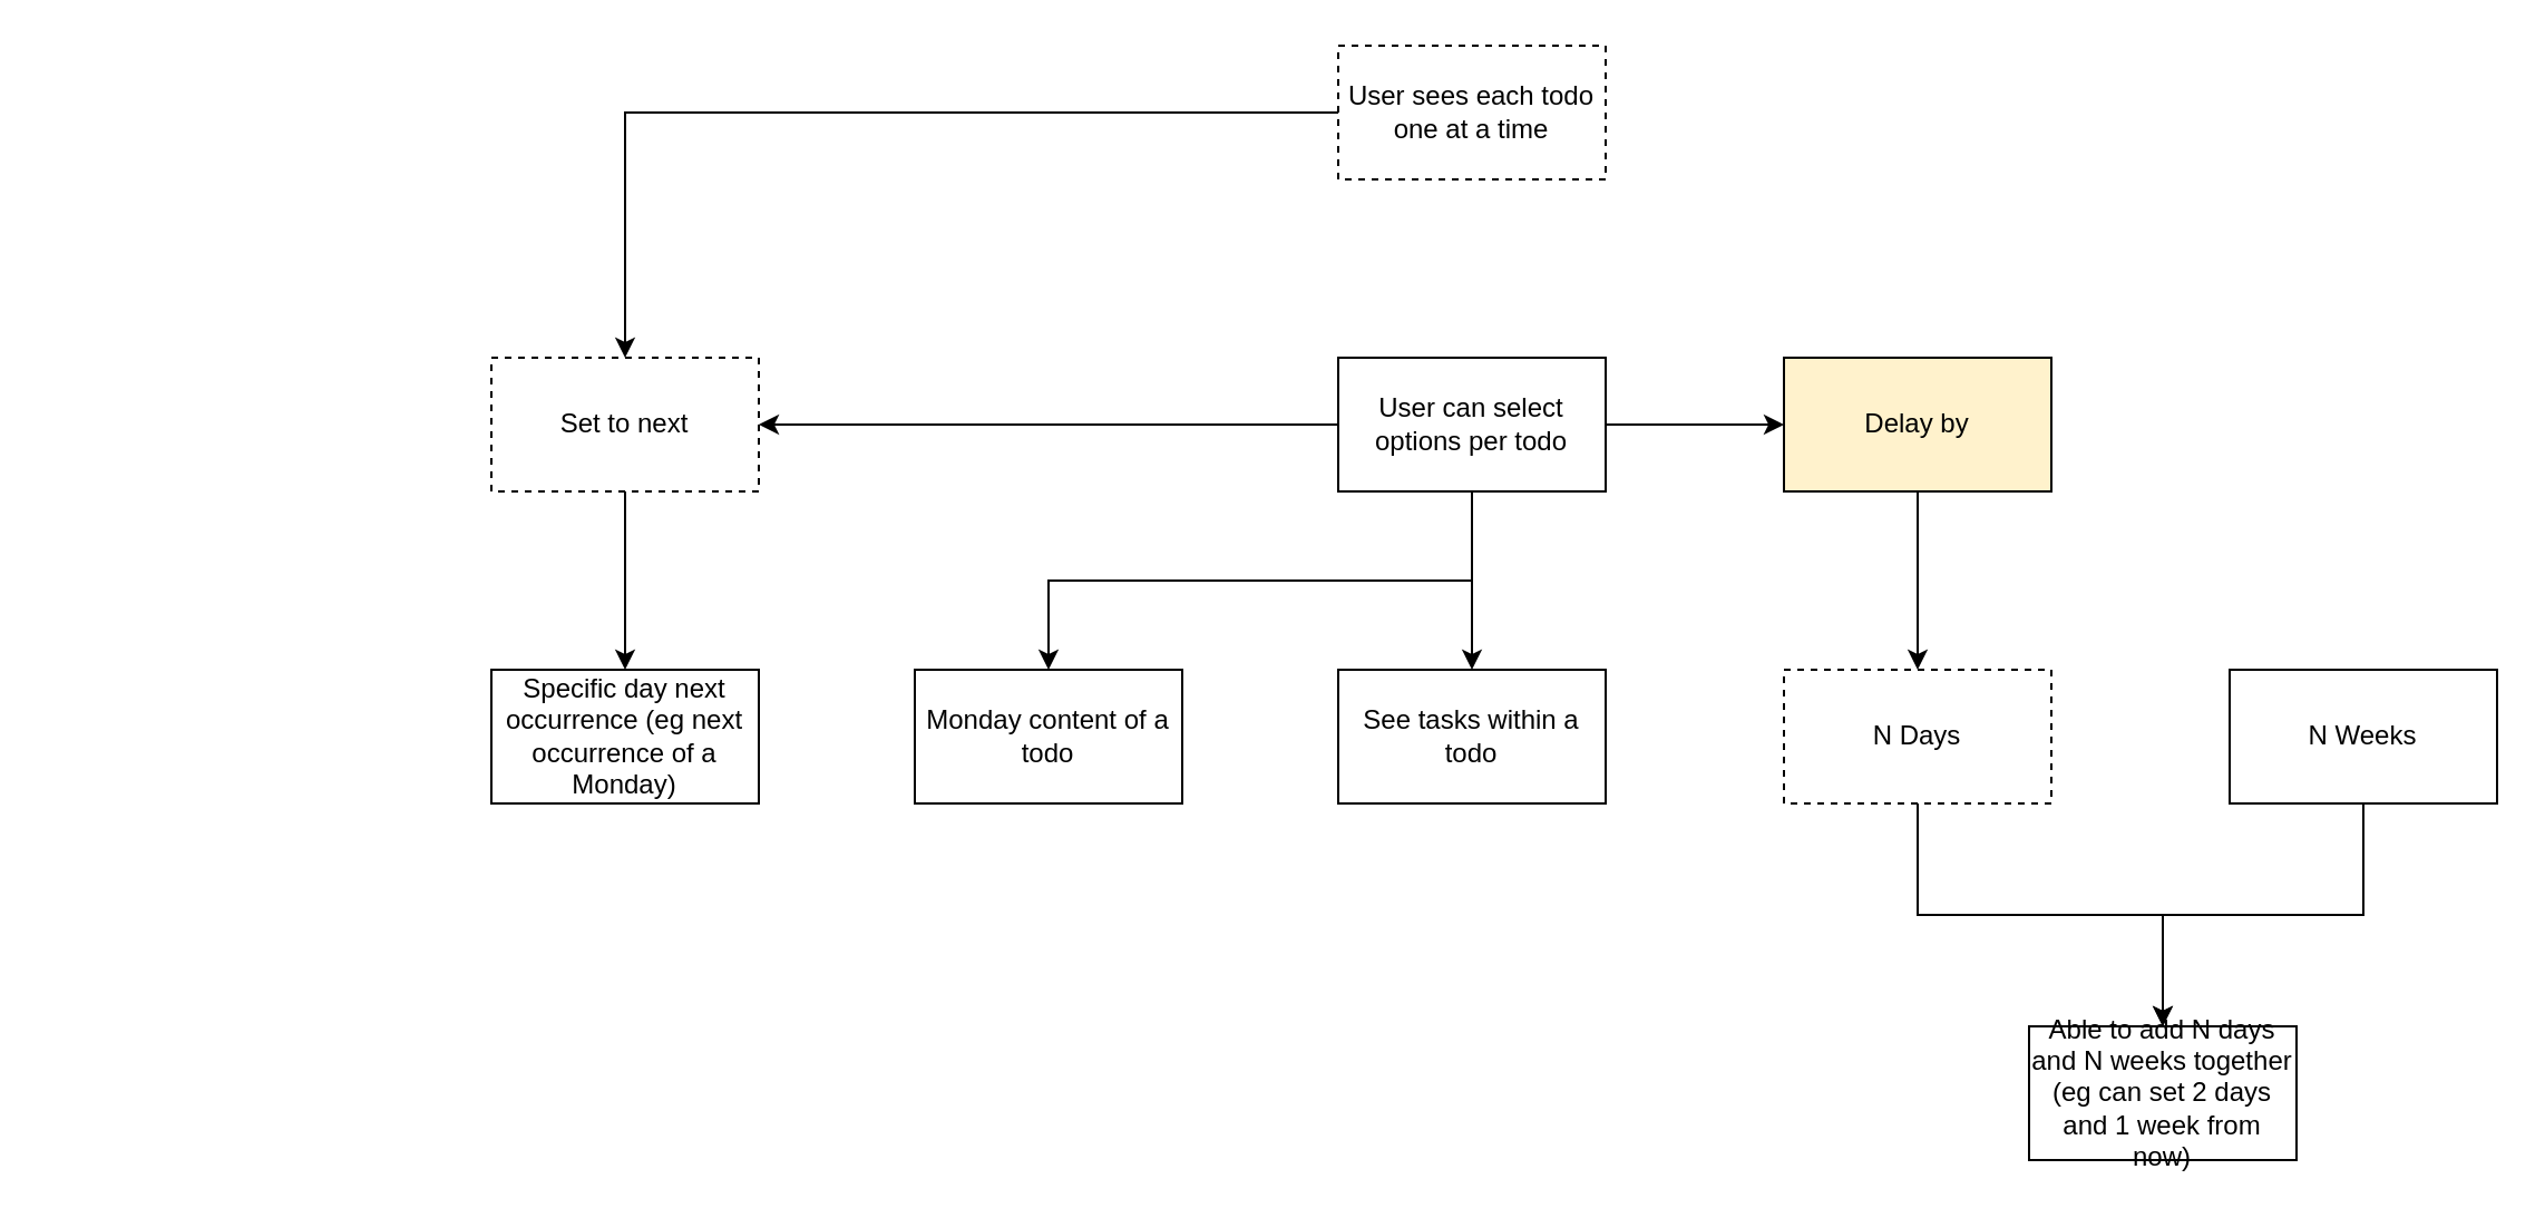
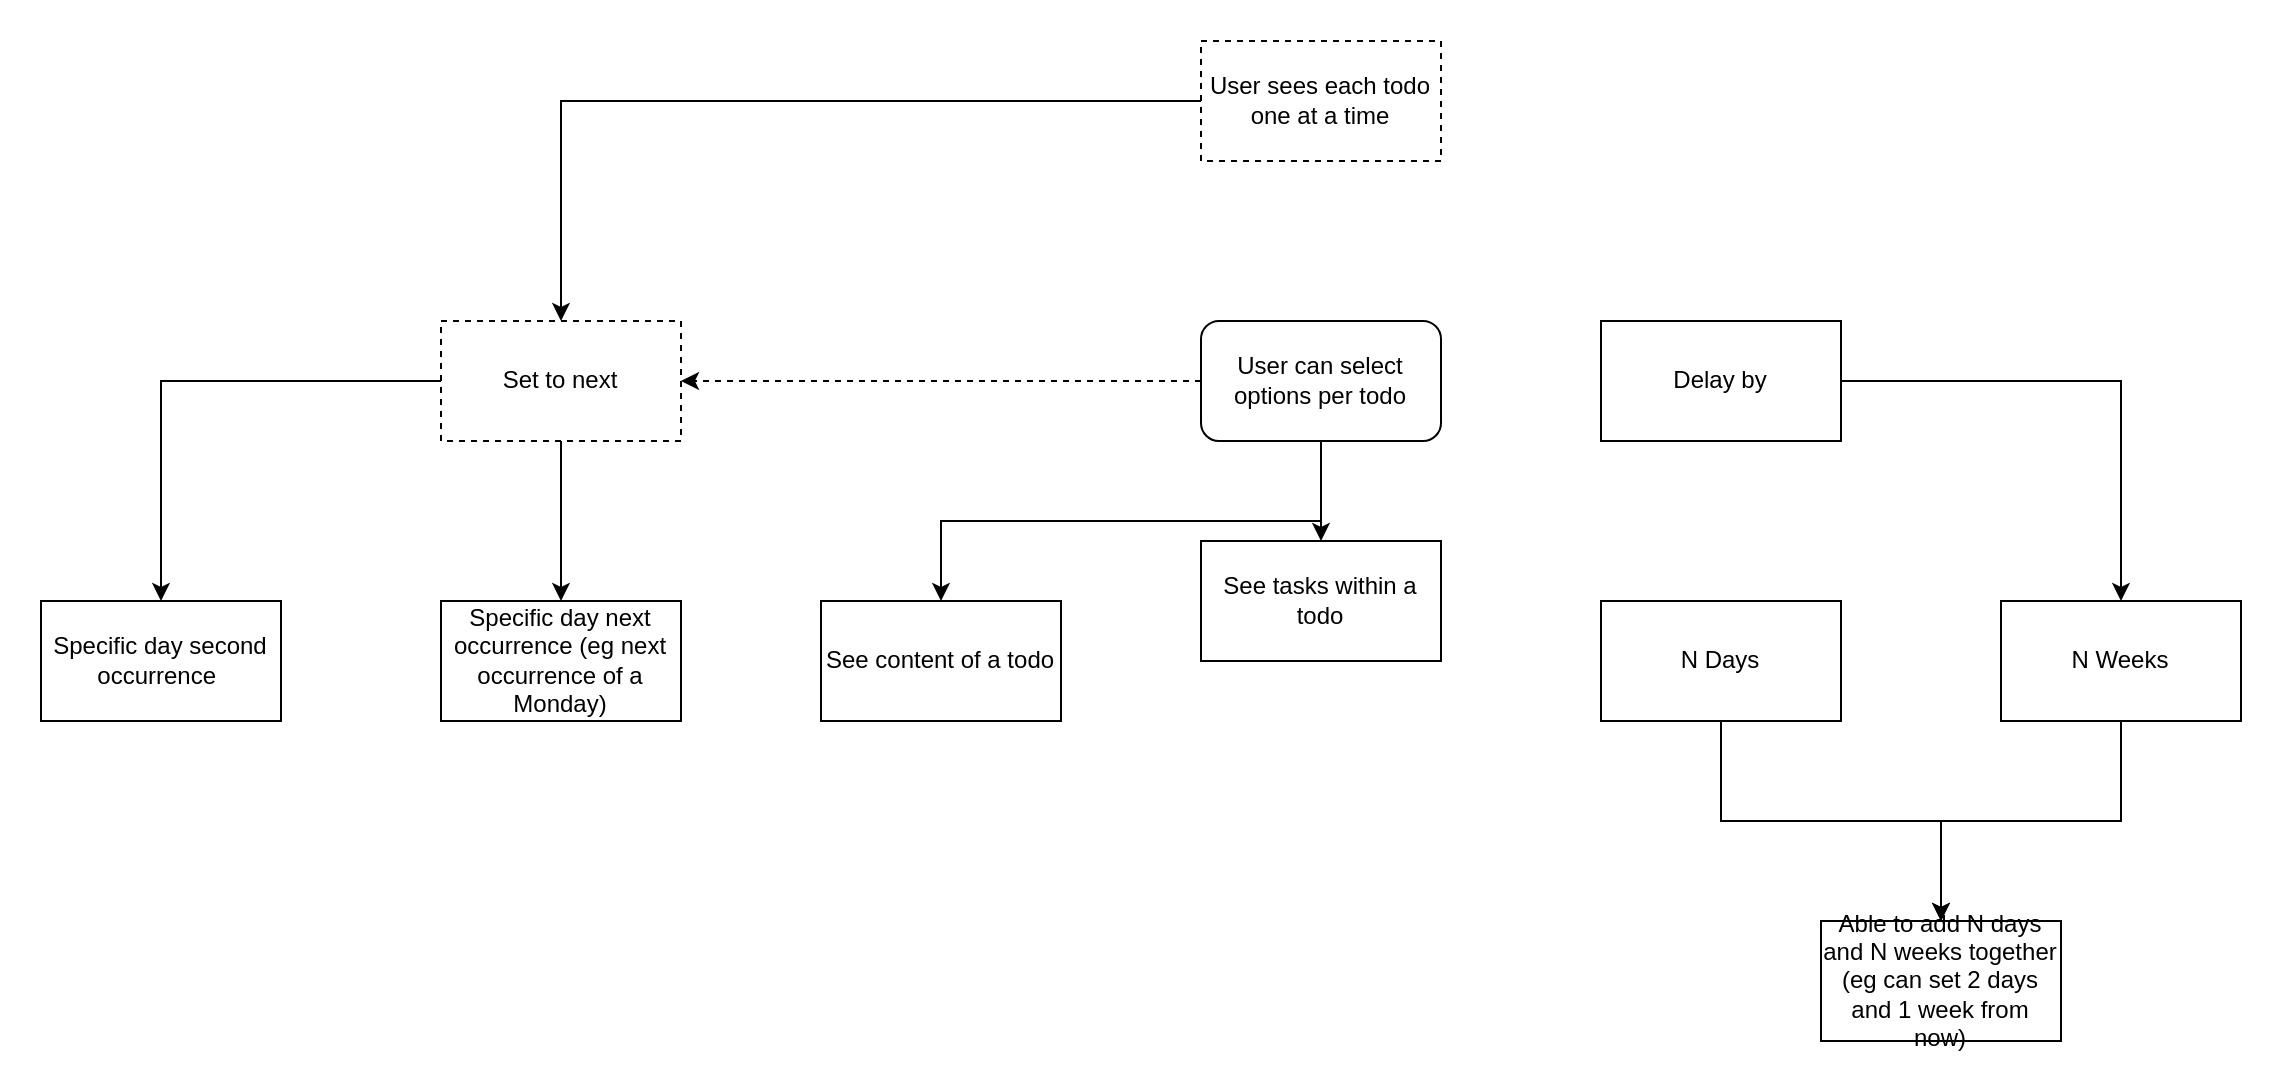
+ <mxCell id="17" value="" style="edgeStyle=orthogonalEdgeStyle;rounded=0;orthogonalLoop=1;jettySize=auto;html=1;" edge="1" parent="1" source="18" target="21"><mxGeometry relative="1" as="geometry" /></mxCell>
- <mxCell id="5" value="" style="edgeStyle=orthogonalEdgeStyle;rounded=0;orthogonalLoop=1;jettySize=auto;html=1;" edge="1" parent="1" source="8" target="18"><mxGeometry relative="1" as="geometry" /></mxCell>
+ <mxCell id="5" value="" style="edgeStyle=orthogonalEdgeStyle;rounded=0;orthogonalLoop=1;jettySize=auto;html=1;dashed=1;" edge="1" parent="1" source="8" target="18"><mxGeometry relative="1" as="geometry" /></mxCell>
- <mxCell id="8" value="User can select options per todo" style="whiteSpace=wrap;html=1;" vertex="1" parent="1"><mxGeometry x="600" y="160" width="120" height="60" as="geometry" /></mxCell>
+ <mxCell id="8" value="User can select options per todo" style="whiteSpace=wrap;html=1;rounded=1;" vertex="1" parent="1"><mxGeometry x="600" y="160" width="120" height="60" as="geometry" /></mxCell>
- <mxCell id="4" value="" style="edgeStyle=orthogonalEdgeStyle;rounded=0;orthogonalLoop=1;jettySize=auto;html=1;" edge="1" parent="1" source="8" target="11"><mxGeometry relative="1" as="geometry" /></mxCell>
- <mxCell id="11" value="Delay by" style="whiteSpace=wrap;html=1;fillColor=#fff2cc;" vertex="1" parent="1"><mxGeometry x="800" y="160" width="120" height="60" as="geometry" /></mxCell>
+ <mxCell id="11" value="Delay by" style="whiteSpace=wrap;html=1;" vertex="1" parent="1"><mxGeometry x="800" y="160" width="120" height="60" as="geometry" /></mxCell>
+ <mxCell id="10" value="" style="edgeStyle=orthogonalEdgeStyle;rounded=0;orthogonalLoop=1;jettySize=auto;html=1;" edge="1" parent="1" source="11" target="15"><mxGeometry relative="1" as="geometry" /></mxCell>
- <mxCell id="9" value="" style="edgeStyle=orthogonalEdgeStyle;rounded=0;orthogonalLoop=1;jettySize=auto;html=1;" edge="1" parent="1" source="11" target="13"><mxGeometry relative="1" as="geometry" /></mxCell>
+ <mxCell id="21" value="Specific day second occurrence&amp;nbsp;" style="whiteSpace=wrap;html=1;" vertex="1" parent="1"><mxGeometry x="20" y="300" width="120" height="60" as="geometry" /></mxCell>
- <mxCell id="23" value="Monday content of a todo" style="whiteSpace=wrap;html=1;" vertex="1" parent="1"><mxGeometry x="410" y="300" width="120" height="60" as="geometry" /></mxCell>
+ <mxCell id="23" value="See content of a todo" style="whiteSpace=wrap;html=1;" vertex="1" parent="1"><mxGeometry x="410" y="300" width="120" height="60" as="geometry" /></mxCell>
- <mxCell id="22" value="See tasks within a todo" style="whiteSpace=wrap;html=1;" vertex="1" parent="1"><mxGeometry x="600" y="300" width="120" height="60" as="geometry" /></mxCell>
+ <mxCell id="22" value="See tasks within a todo" style="whiteSpace=wrap;html=1;" vertex="1" parent="1"><mxGeometry x="600" y="270" width="120" height="60" as="geometry" /></mxCell>
- <mxCell id="13" value="N Days" style="whiteSpace=wrap;html=1;dashed=1;" vertex="1" parent="1"><mxGeometry x="800" y="300" width="120" height="60" as="geometry" /></mxCell>
+ <mxCell id="13" value="N Days" style="whiteSpace=wrap;html=1;" vertex="1" parent="1"><mxGeometry x="800" y="300" width="120" height="60" as="geometry" /></mxCell>
